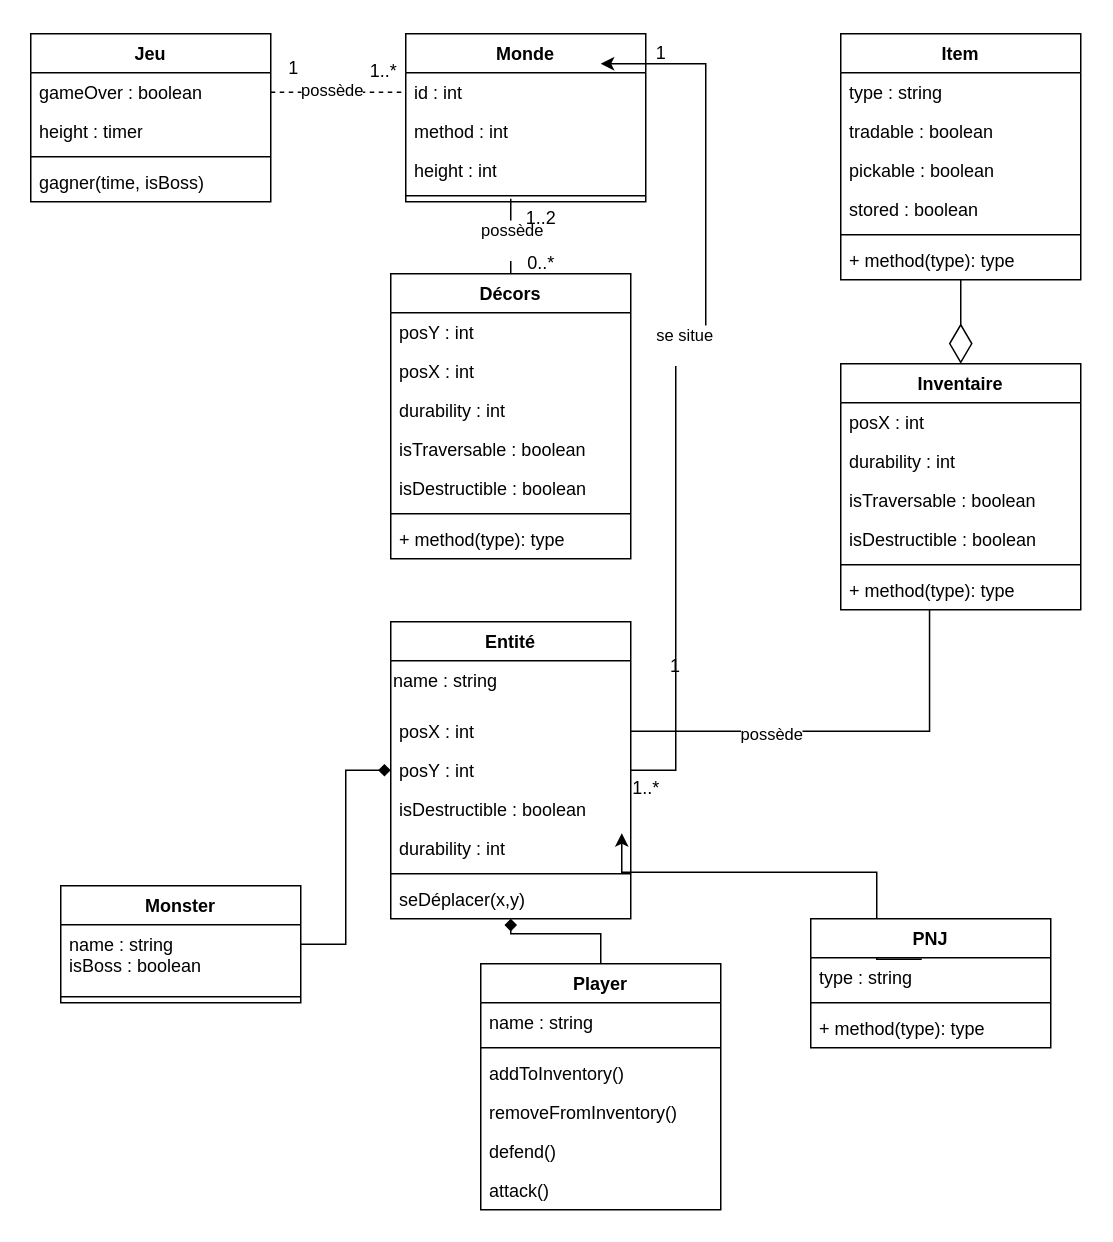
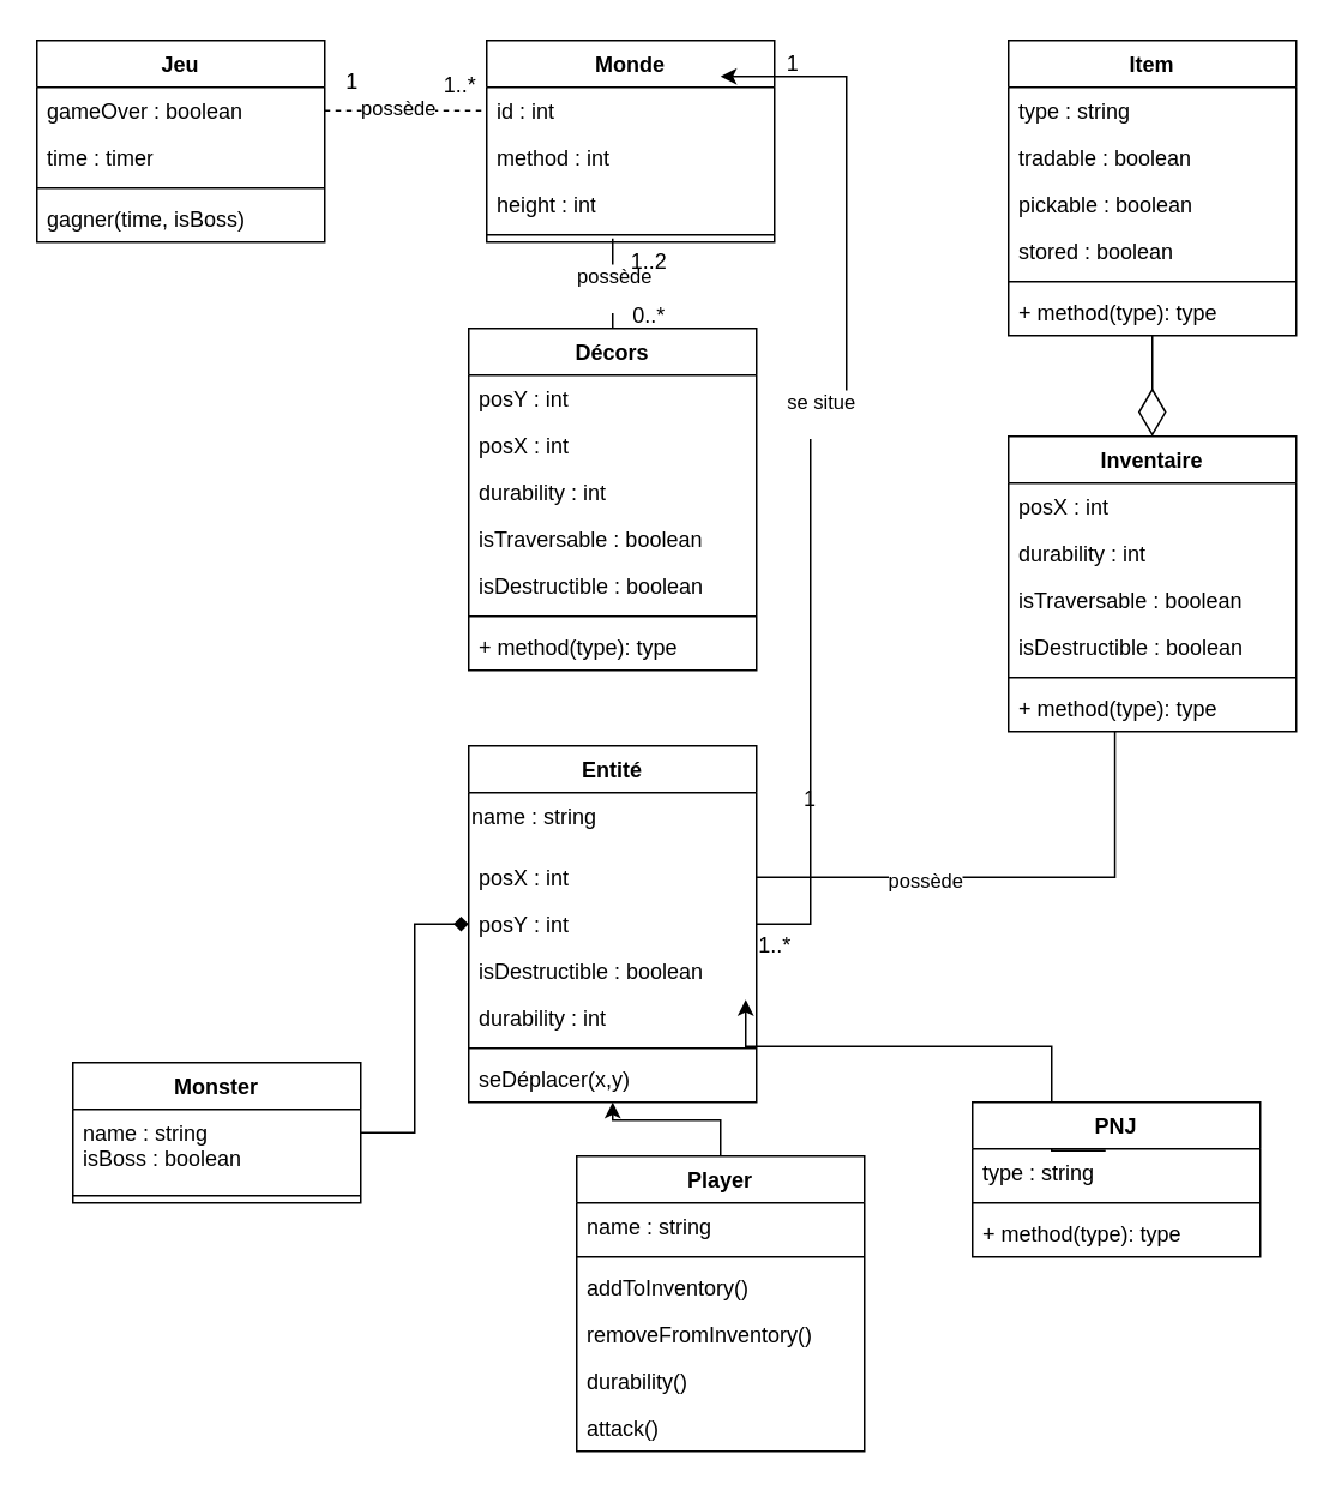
- <mxCell id="64" value="&lt;div&gt;height : timer&lt;/div&gt;" style="text;strokeColor=none;fillColor=none;align=left;verticalAlign=top;spacingLeft=4;spacingRight=4;overflow=hidden;rotatable=0;points=[[0,0.5],[1,0.5]];portConstraint=eastwest;whiteSpace=wrap;html=1;" vertex="1" parent="62"><mxGeometry y="52" width="160" height="26" as="geometry" /></mxCell>
+ <mxCell id="64" value="&lt;div&gt;time : timer&lt;/div&gt;" style="text;strokeColor=none;fillColor=none;align=left;verticalAlign=top;spacingLeft=4;spacingRight=4;overflow=hidden;rotatable=0;points=[[0,0.5],[1,0.5]];portConstraint=eastwest;whiteSpace=wrap;html=1;" vertex="1" parent="62"><mxGeometry y="52" width="160" height="26" as="geometry" /></mxCell>
- <mxCell id="46" style="edgeStyle=orthogonalEdgeStyle;rounded=0;orthogonalLoop=1;jettySize=auto;html=1;endArrow=diamond;" edge="1" parent="1" source="47" target="34"><mxGeometry relative="1" as="geometry" /></mxCell>
+ <mxCell id="46" style="edgeStyle=orthogonalEdgeStyle;rounded=0;orthogonalLoop=1;jettySize=auto;html=1;" edge="1" parent="1" source="47" target="34"><mxGeometry relative="1" as="geometry" /></mxCell>
- <mxCell id="52" value="defend()&lt;div&gt;&lt;br&gt;&lt;/div&gt;" style="text;strokeColor=none;fillColor=none;align=left;verticalAlign=top;spacingLeft=4;spacingRight=4;overflow=hidden;rotatable=0;points=[[0,0.5],[1,0.5]];portConstraint=eastwest;whiteSpace=wrap;html=1;" vertex="1" parent="47"><mxGeometry y="112" width="160" height="26" as="geometry" /></mxCell>
+ <mxCell id="52" value="durability()&lt;div&gt;&lt;br&gt;&lt;/div&gt;" style="text;strokeColor=none;fillColor=none;align=left;verticalAlign=top;spacingLeft=4;spacingRight=4;overflow=hidden;rotatable=0;points=[[0,0.5],[1,0.5]];portConstraint=eastwest;whiteSpace=wrap;html=1;" vertex="1" parent="47"><mxGeometry y="112" width="160" height="26" as="geometry" /></mxCell>
